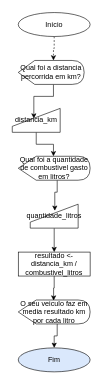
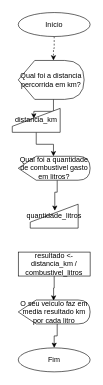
- <mxCell id="5" value="Qual foi a distancia percorrida em km?" style="shape=display;whiteSpace=wrap;html=1;" vertex="1" parent="1"><mxGeometry x="30" y="100" width="110" height="40" as="geometry" /></mxCell>
+ <mxCell id="5" value="Qual foi a distancia percorrida em km?" style="shape=display;whiteSpace=wrap;html=1;" vertex="1" parent="1"><mxGeometry x="30" y="100" width="110" height="65" as="geometry" /></mxCell>
- <mxCell id="10" style="edgeStyle=orthogonalEdgeStyle;rounded=0;orthogonalLoop=1;jettySize=auto;html=1;exitX=0.5;exitY=1;exitDx=0;exitDy=0;entryX=0.5;entryY=0;entryDx=0;entryDy=0;" edge="1" parent="1" source="11" target="13"><mxGeometry relative="1" as="geometry" /></mxCell>
- <mxCell id="16" value="Fim" style="ellipse;whiteSpace=wrap;html=1;fillColor=#dae8fc;" vertex="1" parent="1"><mxGeometry x="30" y="580" width="120" height="40" as="geometry" /></mxCell>
+ <mxCell id="16" value="Fim" style="ellipse;whiteSpace=wrap;html=1;" vertex="1" parent="1"><mxGeometry x="30" y="580" width="120" height="40" as="geometry" /></mxCell>
